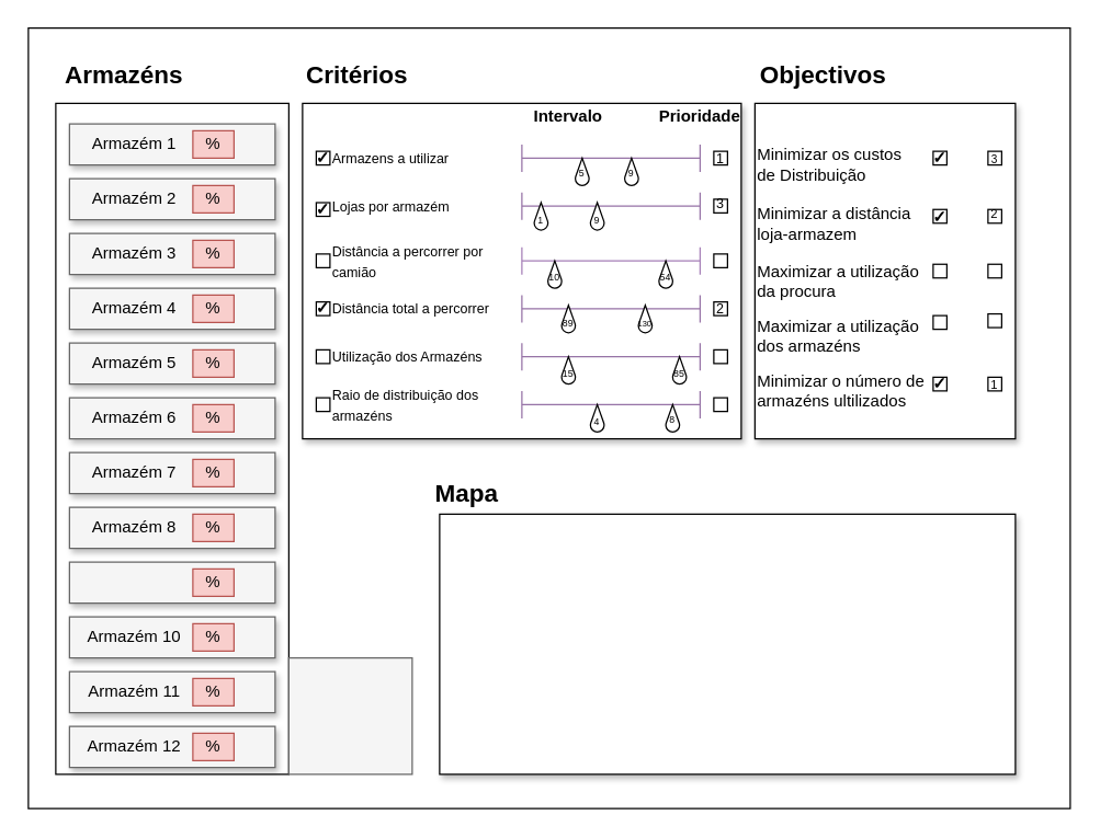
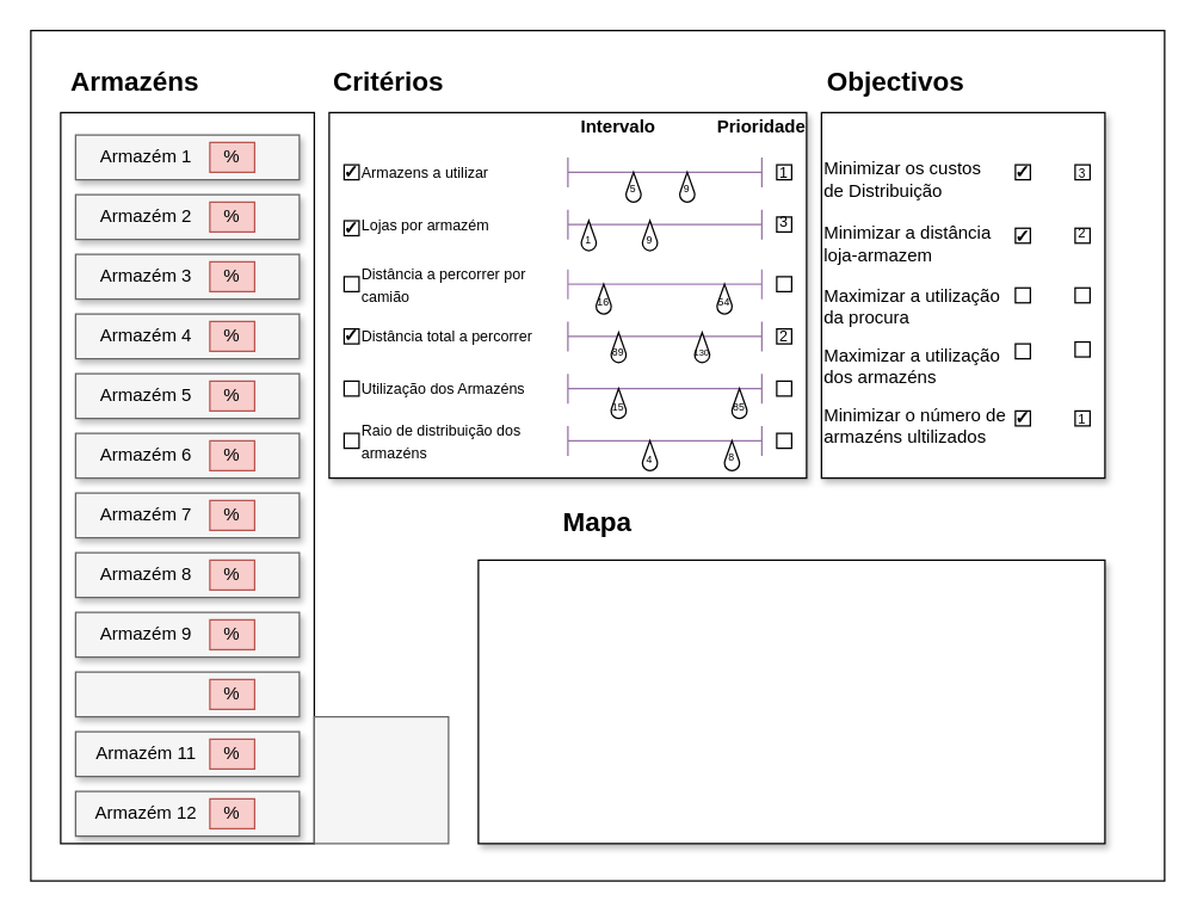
- <mxCell id="68" value="&lt;font style=&quot;font-size: 7px&quot;&gt;10&lt;/font&gt;" style="text;html=1;strokeColor=none;fillColor=none;align=center;verticalAlign=middle;whiteSpace=wrap;rounded=0;" vertex="1" parent="1"><mxGeometry x="399" y="195" width="10" height="12.5" as="geometry" /></mxCell>
+ <mxCell id="68" value="&lt;font style=&quot;font-size: 7px&quot;&gt;16&lt;/font&gt;" style="text;html=1;strokeColor=none;fillColor=none;align=center;verticalAlign=middle;whiteSpace=wrap;rounded=0;" vertex="1" parent="1"><mxGeometry x="399" y="195" width="10" height="12.5" as="geometry" /></mxCell>
- <mxCell id="46" value="&lt;b&gt;&lt;font style=&quot;font-size: 18px&quot;&gt;Mapa&lt;/font&gt;&lt;/b&gt;" style="text;html=1;strokeColor=none;fillColor=none;align=center;verticalAlign=middle;whiteSpace=wrap;rounded=0;shadow=1;" parent="1" vertex="1"><mxGeometry x="320" y="350" width="40" height="20" as="geometry" /></mxCell>
+ <mxCell id="46" value="&lt;b&gt;&lt;font style=&quot;font-size: 18px&quot;&gt;Mapa&lt;/font&gt;&lt;/b&gt;" style="text;html=1;strokeColor=none;fillColor=none;align=center;verticalAlign=middle;whiteSpace=wrap;rounded=0;shadow=1;" parent="1" vertex="1"><mxGeometry x="380" y="340" width="40" height="20" as="geometry" /></mxCell>
+ <mxCell id="22" value="&lt;div&gt;Armazém 9&lt;br&gt;&lt;/div&gt;" style="text;html=1;strokeColor=none;fillColor=none;align=center;verticalAlign=middle;whiteSpace=wrap;rounded=0;" parent="1" vertex="1"><mxGeometry x="60" y="415" width="75" height="20" as="geometry" /></mxCell>
- <mxCell id="24" value="&lt;div&gt;Armazém 10&lt;br&gt;&lt;/div&gt;" style="text;html=1;strokeColor=none;fillColor=none;align=center;verticalAlign=middle;whiteSpace=wrap;rounded=0;" parent="1" vertex="1"><mxGeometry x="60" y="455" width="75" height="20" as="geometry" /></mxCell>
